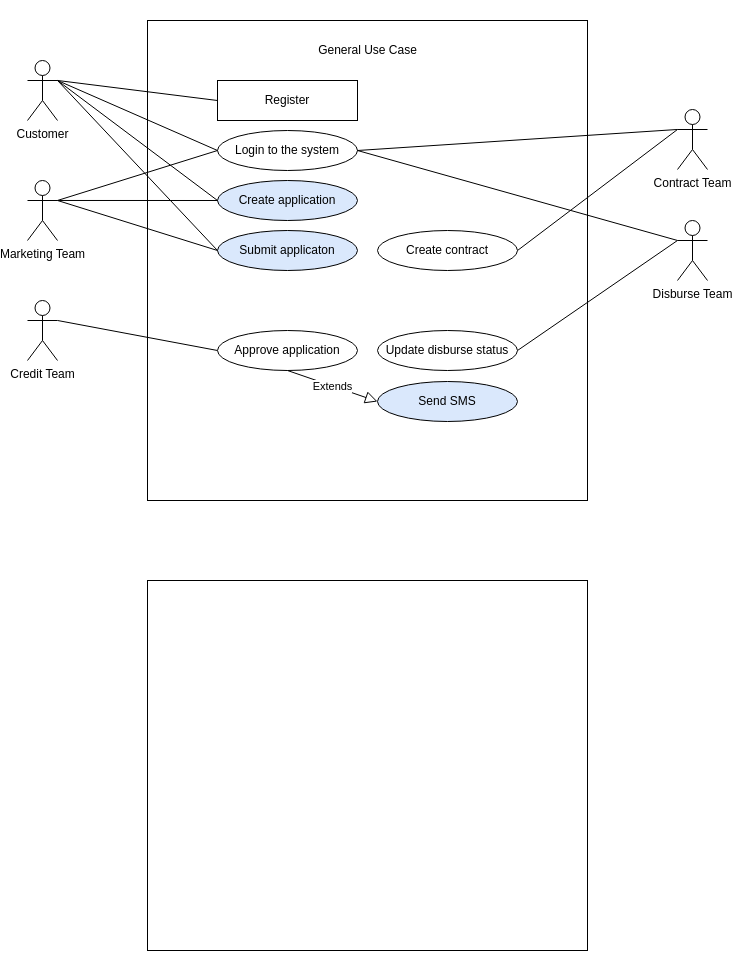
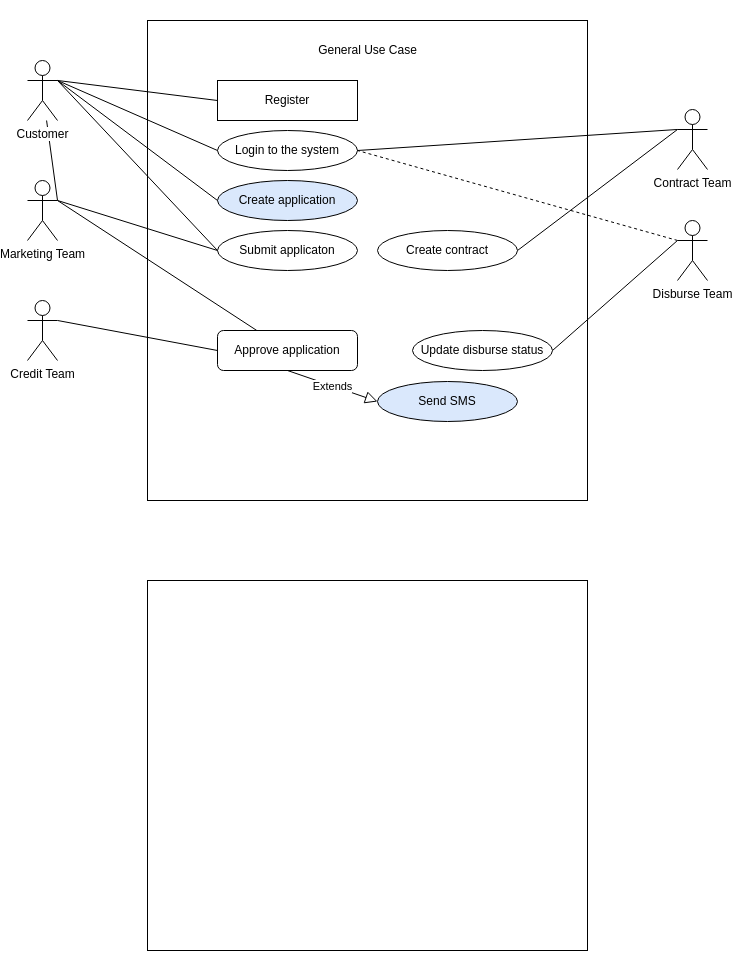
- <mxCell id="3" style="rounded=0;orthogonalLoop=1;jettySize=auto;html=1;exitX=1;exitY=0.333;exitDx=0;exitDy=0;exitPerimeter=0;entryX=0;entryY=0.5;entryDx=0;entryDy=0;endArrow=none;endFill=0;" parent="1" source="5" target="6" edge="1"><mxGeometry relative="1" as="geometry" /></mxCell>
+ <mxCell id="3" style="rounded=0;orthogonalLoop=1;jettySize=auto;html=1;exitX=1;exitY=0.333;exitDx=0;exitDy=0;exitPerimeter=0;endArrow=none;endFill=0;" parent="1" source="5" target="28" edge="1"><mxGeometry relative="1" as="geometry" /></mxCell>
- <mxCell id="20" style="edgeStyle=none;rounded=0;orthogonalLoop=1;jettySize=auto;html=1;exitX=0;exitY=0.333;exitDx=0;exitDy=0;exitPerimeter=0;entryX=1;entryY=0.5;entryDx=0;entryDy=0;endArrow=none;endFill=0;endSize=10;" parent="1" source="21" target="6" edge="1"><mxGeometry relative="1" as="geometry" /></mxCell>
+ <mxCell id="20" style="edgeStyle=none;rounded=0;orthogonalLoop=1;jettySize=auto;html=1;exitX=0;exitY=0.333;exitDx=0;exitDy=0;exitPerimeter=0;entryX=1;entryY=0.5;entryDx=0;entryDy=0;endArrow=none;endFill=0;endSize=10;dashed=1;" parent="1" source="21" target="6" edge="1"><mxGeometry relative="1" as="geometry" /></mxCell>
- <mxCell id="8" style="rounded=0;orthogonalLoop=1;jettySize=auto;html=1;entryX=0;entryY=0.5;entryDx=0;entryDy=0;exitX=1;exitY=0.333;exitDx=0;exitDy=0;exitPerimeter=0;endArrow=none;endFill=0;" parent="1" source="5" target="7" edge="1"><mxGeometry relative="1" as="geometry"><mxPoint x="-190" y="95" as="sourcePoint" /><mxPoint x="108.2" y="20" as="targetPoint" /></mxGeometry></mxCell>
+ <mxCell id="8" style="rounded=0;orthogonalLoop=1;jettySize=auto;html=1;exitX=1;exitY=0.333;exitDx=0;exitDy=0;exitPerimeter=0;endArrow=none;endFill=0;" parent="1" source="5" target="12" edge="1"><mxGeometry relative="1" as="geometry"><mxPoint x="-190" y="95" as="sourcePoint" /><mxPoint x="108.2" y="20" as="targetPoint" /></mxGeometry></mxCell>
- <mxCell id="9" value="Submit applicaton" style="ellipse;whiteSpace=wrap;html=1;fillColor=#dae8fc;" parent="1" vertex="1"><mxGeometry x="210" y="230" width="140" height="40" as="geometry" /></mxCell>
+ <mxCell id="9" value="Submit applicaton" style="ellipse;whiteSpace=wrap;html=1;" parent="1" vertex="1"><mxGeometry x="210" y="230" width="140" height="40" as="geometry" /></mxCell>
- <mxCell id="12" value="Approve application" style="ellipse;whiteSpace=wrap;html=1;" parent="1" vertex="1"><mxGeometry x="210" y="330" width="140" height="40" as="geometry" /></mxCell>
+ <mxCell id="12" value="Approve application" style="whiteSpace=wrap;html=1;rounded=1;" parent="1" vertex="1"><mxGeometry x="210" y="330" width="140" height="40" as="geometry" /></mxCell>
- <mxCell id="23" value="Update disburse status" style="ellipse;whiteSpace=wrap;html=1;" parent="1" vertex="1"><mxGeometry x="370" y="330" width="140" height="40" as="geometry" /></mxCell>
+ <mxCell id="23" value="Update disburse status" style="ellipse;whiteSpace=wrap;html=1;" parent="1" vertex="1"><mxGeometry x="405" y="330" width="140" height="40" as="geometry" /></mxCell>
